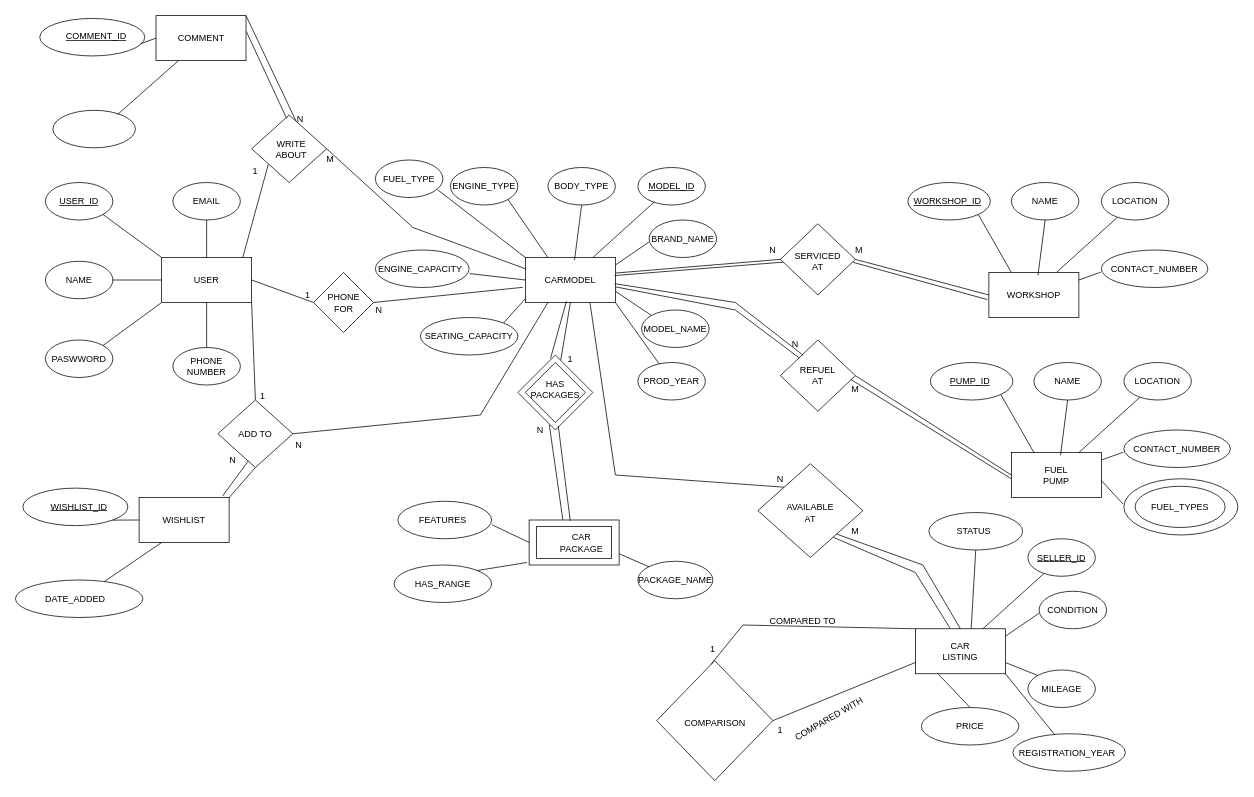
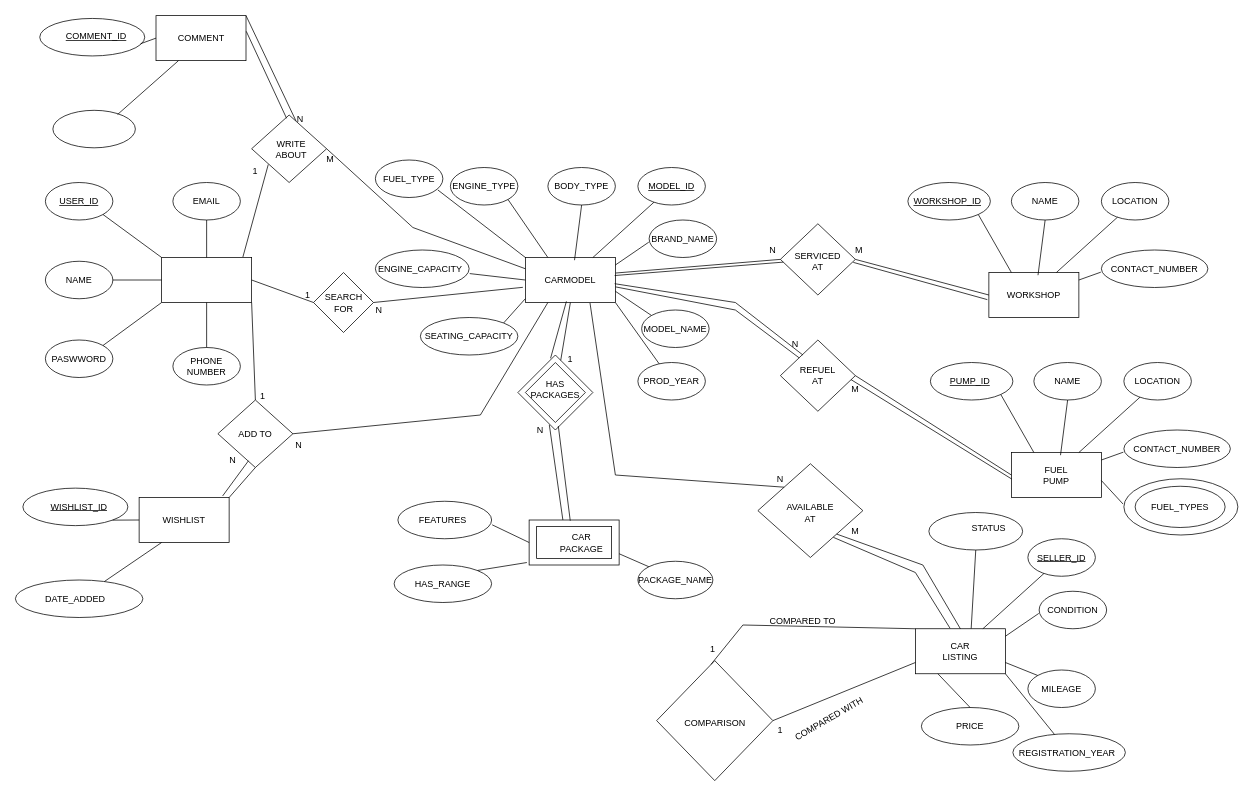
- <mxCell id="5" value="USER" style="text;html=1;align=center;verticalAlign=middle;whiteSpace=wrap;rounded=0;" parent="1" vertex="1"><mxGeometry x="245" y="357.5" width="60" height="30" as="geometry" /></mxCell>
- <mxCell id="164" value="PHONE FOR" style="text;html=1;align=center;verticalAlign=middle;whiteSpace=wrap;rounded=0;" parent="1" vertex="1"><mxGeometry x="427.5" y="387.5" width="60" height="30" as="geometry" /></mxCell>
+ <mxCell id="164" value="SEARCH FOR" style="text;html=1;align=center;verticalAlign=middle;whiteSpace=wrap;rounded=0;" parent="1" vertex="1"><mxGeometry x="427.5" y="387.5" width="60" height="30" as="geometry" /></mxCell>
- <mxCell id="144" value="STATUS" style="text;html=1;align=center;verticalAlign=middle;whiteSpace=wrap;rounded=0;" parent="1" vertex="1"><mxGeometry x="1268" y="692.5" width="60" height="30" as="geometry" /></mxCell>
+ <mxCell id="144" value="STATUS" style="text;html=1;align=center;verticalAlign=middle;whiteSpace=wrap;rounded=0;" parent="1" vertex="1"><mxGeometry x="1288" y="687.5" width="60" height="30" as="geometry" /></mxCell>
